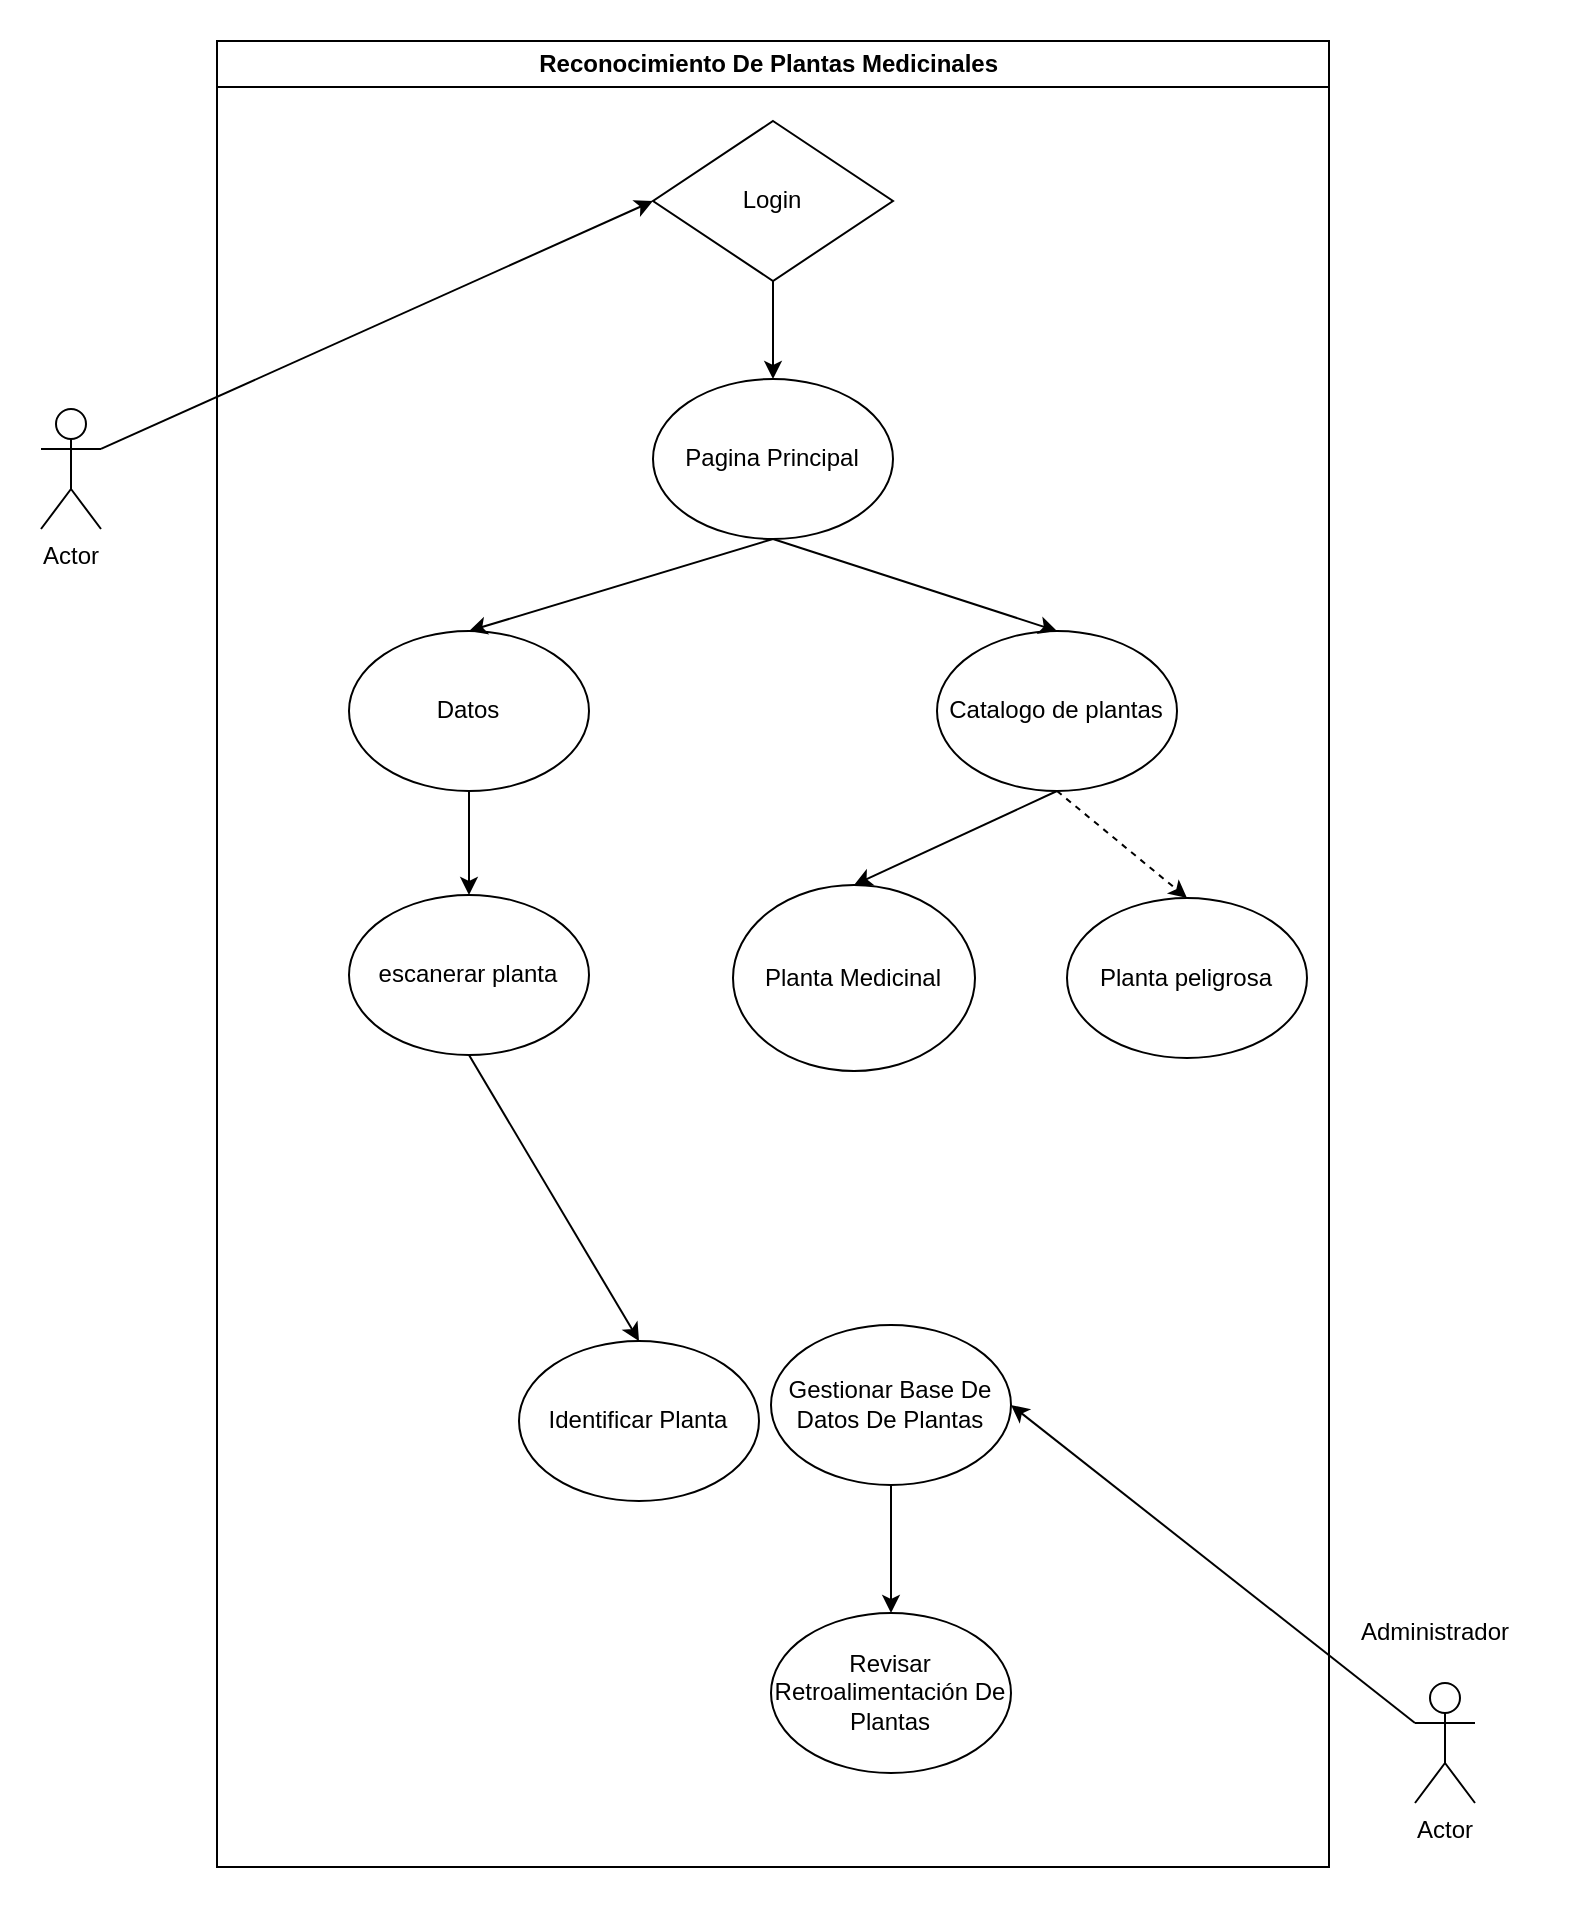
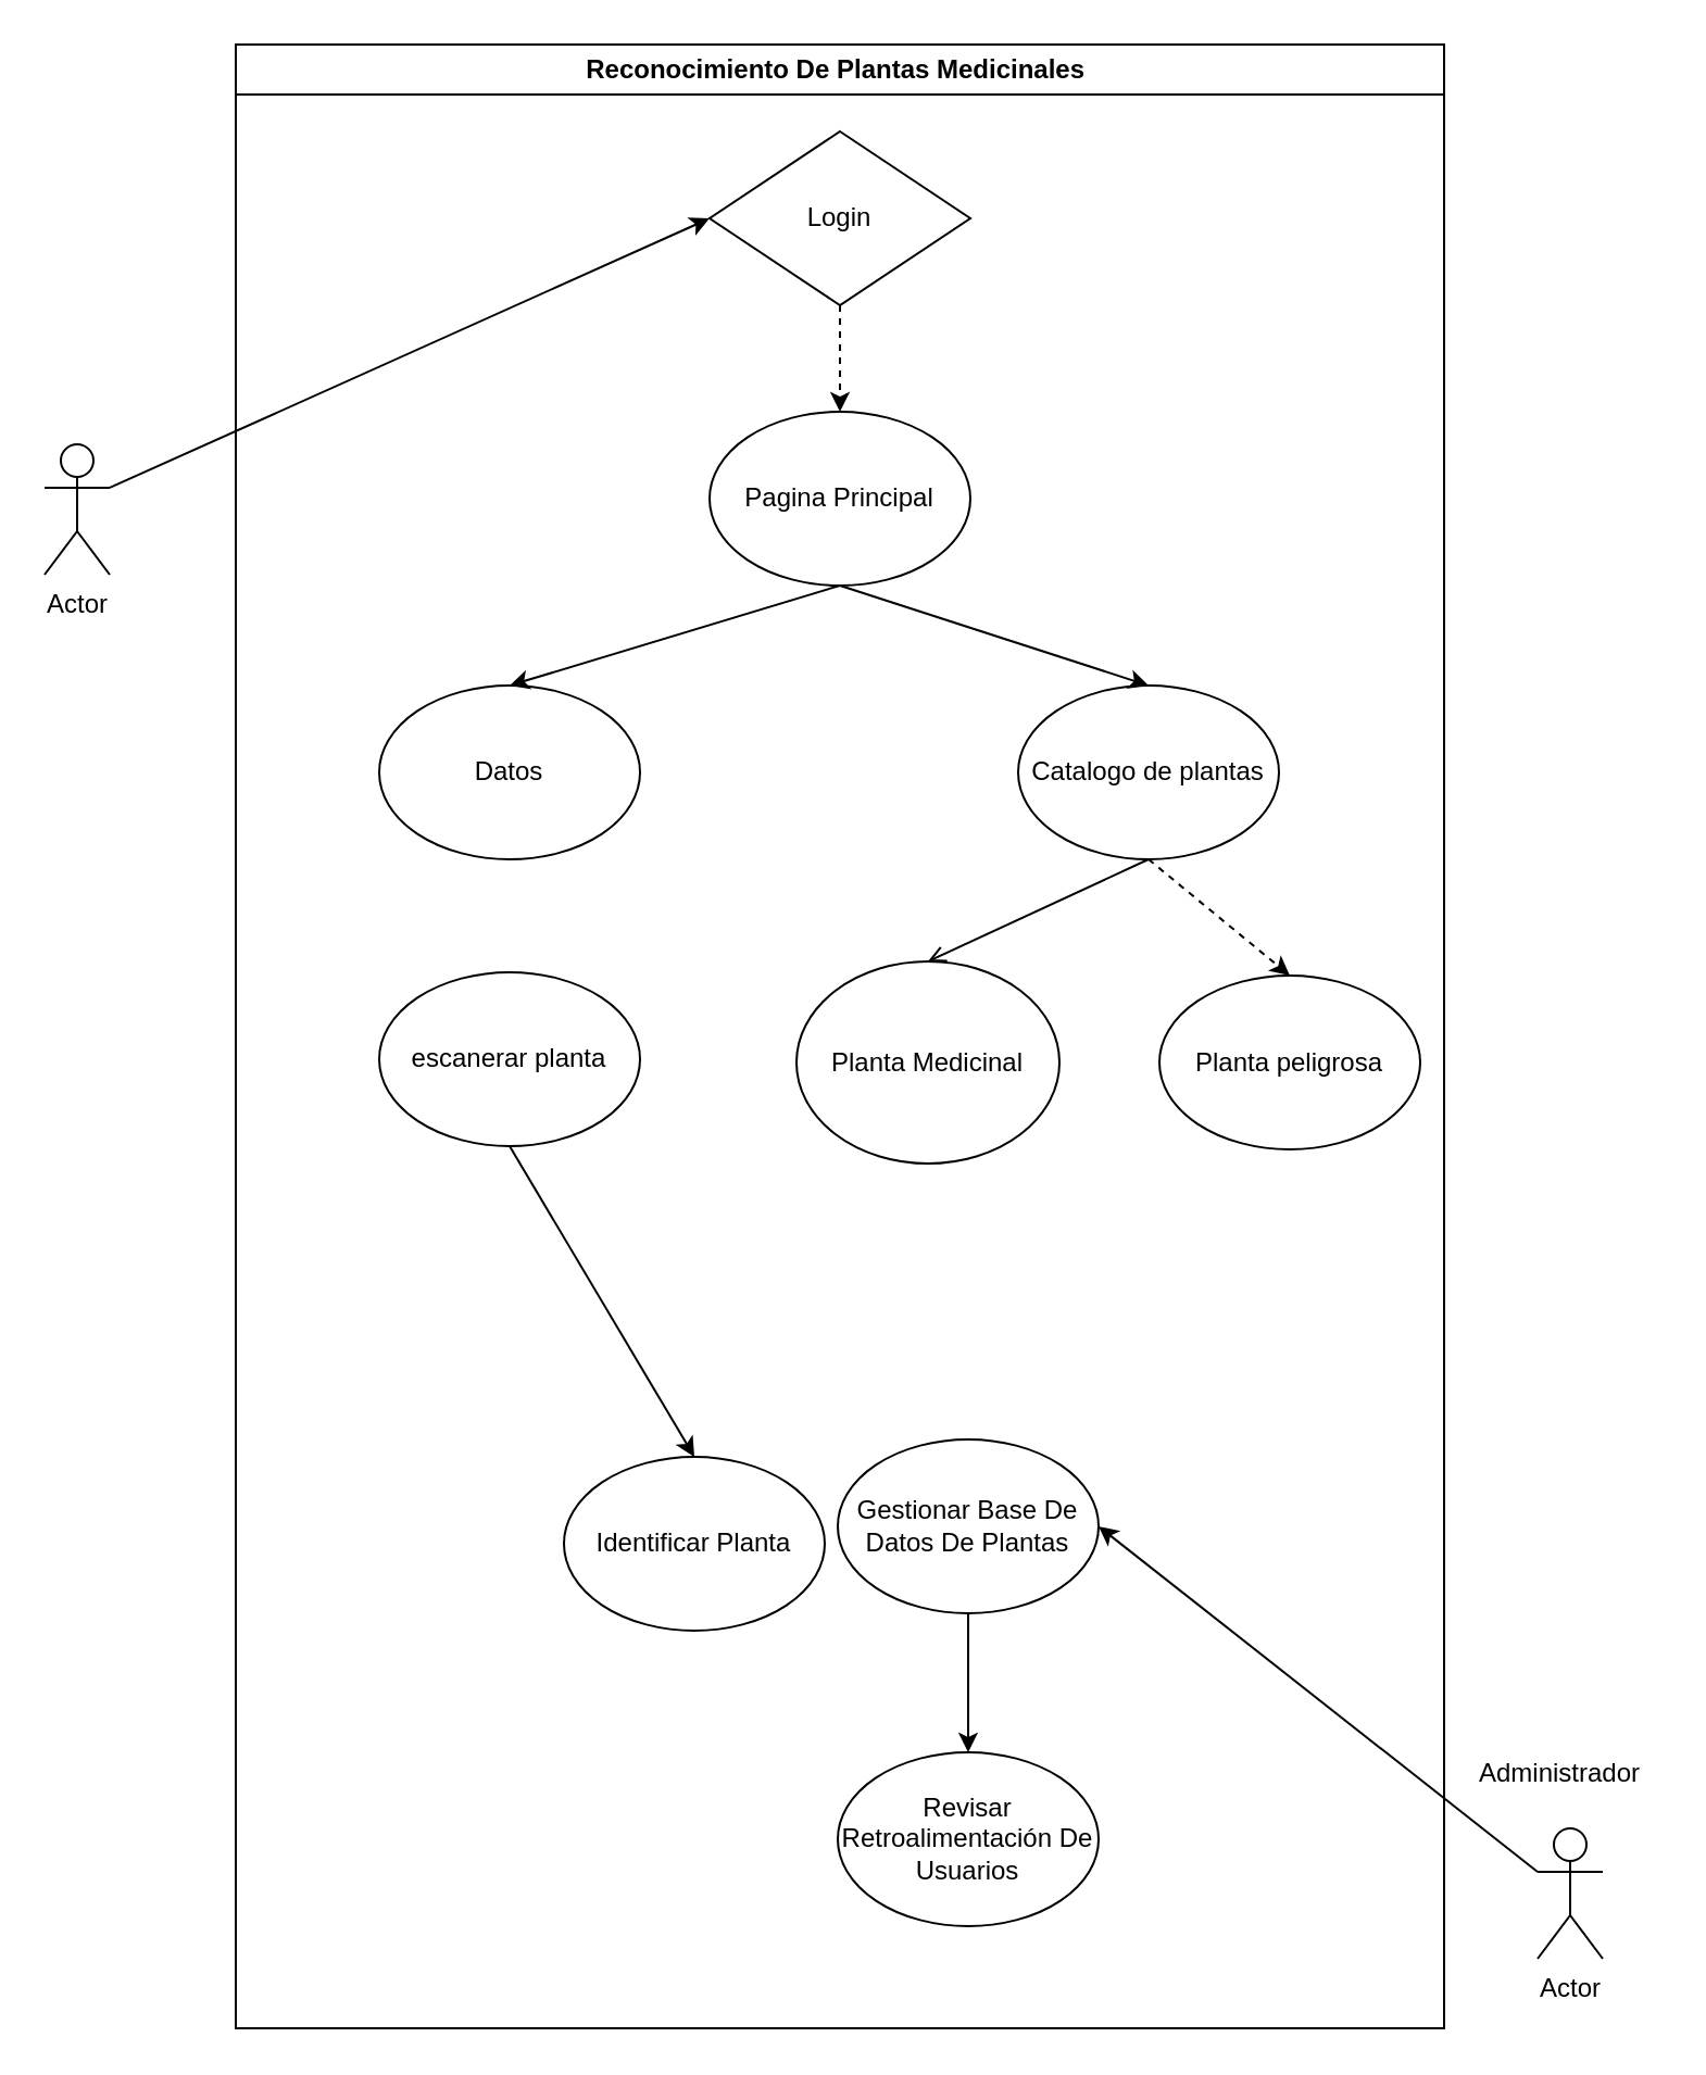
- <mxCell id="11" value="" style="endArrow=classic;html=1;rounded=0;entryX=0.5;entryY=0;entryDx=0;entryDy=0;exitX=0.5;exitY=1;exitDx=0;exitDy=0;" parent="2" source="3" target="4" edge="1"><mxGeometry width="50" height="50" relative="1" as="geometry"><mxPoint x="154" y="199" as="sourcePoint" /><mxPoint x="204" y="149" as="targetPoint" /></mxGeometry></mxCell>
+ <mxCell id="11" value="" style="endArrow=classic;html=1;rounded=0;entryX=0.5;entryY=0;entryDx=0;entryDy=0;exitX=0.5;exitY=1;exitDx=0;exitDy=0;dashed=1;" parent="2" source="3" target="4" edge="1"><mxGeometry width="50" height="50" relative="1" as="geometry"><mxPoint x="154" y="199" as="sourcePoint" /><mxPoint x="204" y="149" as="targetPoint" /></mxGeometry></mxCell>
- <mxCell id="14" value="" style="endArrow=classic;html=1;rounded=0;exitX=0.5;exitY=1;exitDx=0;exitDy=0;entryX=0.5;entryY=0;entryDx=0;entryDy=0;" parent="2" source="6" target="7" edge="1"><mxGeometry width="50" height="50" relative="1" as="geometry"><mxPoint x="191" y="605" as="sourcePoint" /><mxPoint x="241" y="555" as="targetPoint" /></mxGeometry></mxCell>
- <mxCell id="16" value="" style="endArrow=classic;html=1;rounded=0;exitX=0.5;exitY=1;exitDx=0;exitDy=0;entryX=0.5;entryY=0;entryDx=0;entryDy=0;" parent="2" source="5" target="8" edge="1"><mxGeometry width="50" height="50" relative="1" as="geometry"><mxPoint x="349" y="581" as="sourcePoint" /><mxPoint x="399" y="531" as="targetPoint" /></mxGeometry></mxCell>
+ <mxCell id="16" value="" style="endArrow=open;html=1;rounded=0;exitX=0.5;exitY=1;exitDx=0;exitDy=0;entryX=0.5;entryY=0;entryDx=0;entryDy=0;" parent="2" source="5" target="8" edge="1"><mxGeometry width="50" height="50" relative="1" as="geometry"><mxPoint x="349" y="581" as="sourcePoint" /><mxPoint x="399" y="531" as="targetPoint" /></mxGeometry></mxCell>
- <mxCell id="19" value="Revisar Retroalimentación De Plantas" style="ellipse;whiteSpace=wrap;html=1;" parent="2" vertex="1"><mxGeometry x="277" y="786" width="120" height="80" as="geometry" /></mxCell>
+ <mxCell id="19" value="Revisar Retroalimentación De Usuarios" style="ellipse;whiteSpace=wrap;html=1;" parent="2" vertex="1"><mxGeometry x="277" y="786" width="120" height="80" as="geometry" /></mxCell>
